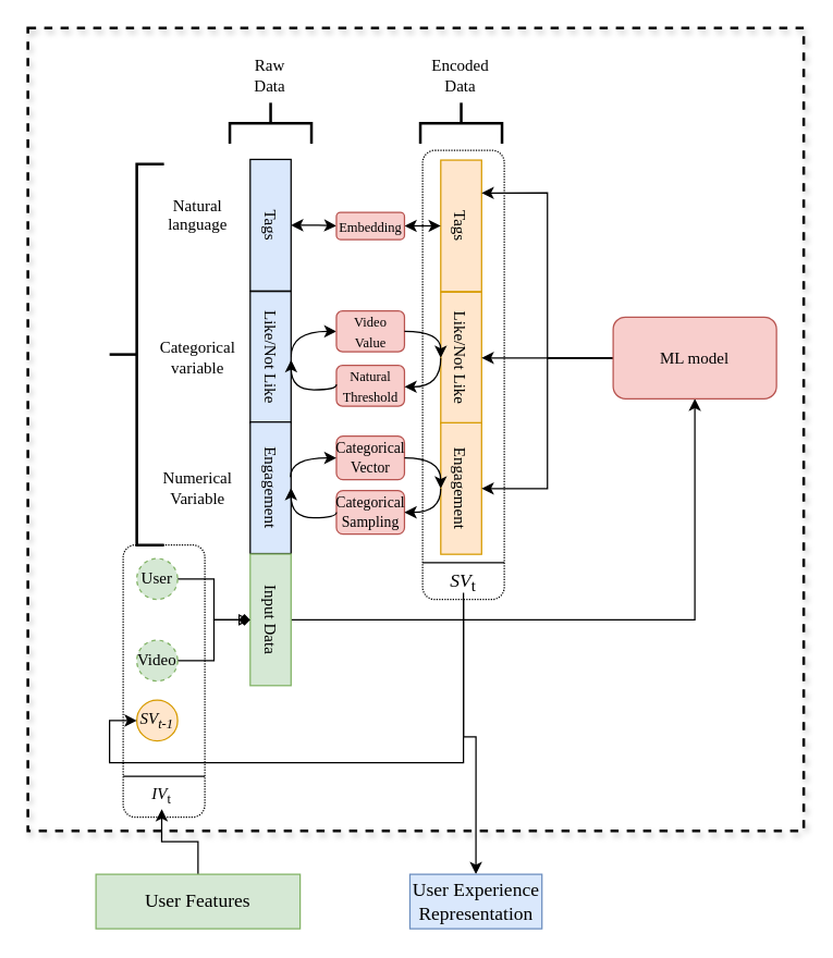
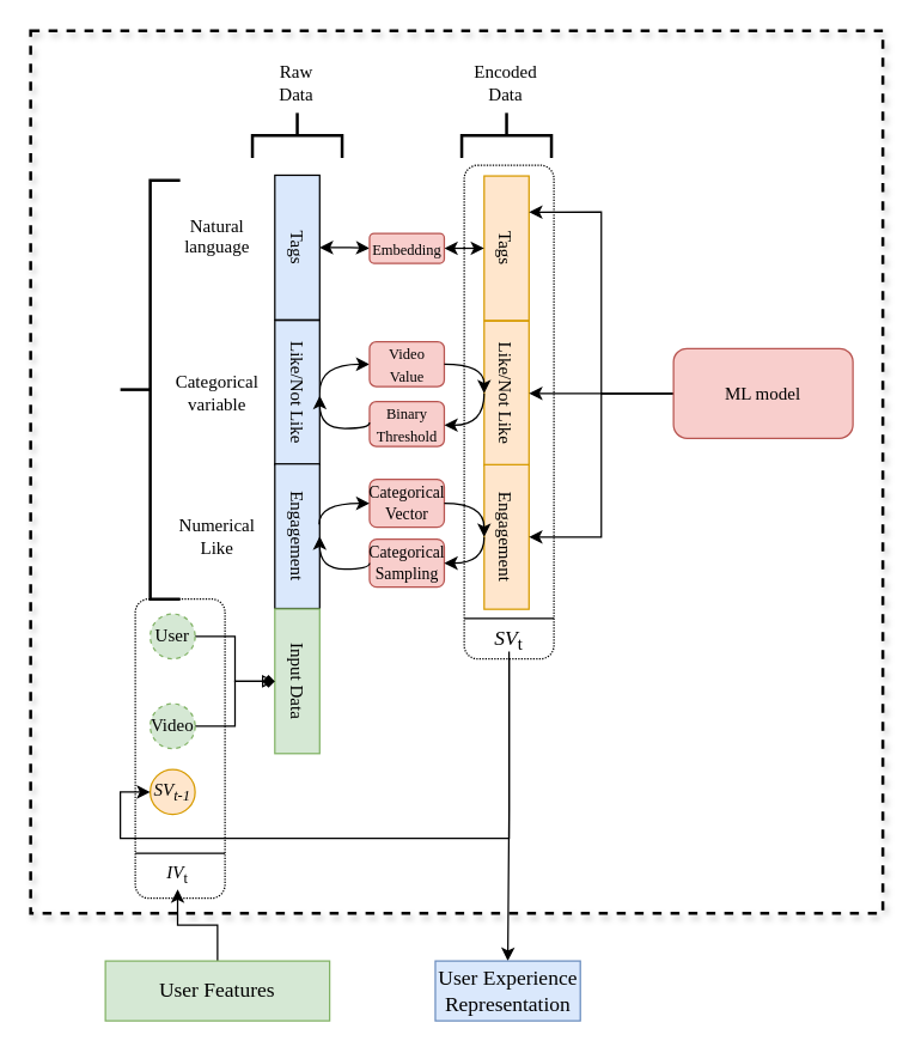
- <mxCell id="42" value="&lt;font style=&quot;font-size: 10px&quot;&gt;Natural Threshold&lt;/font&gt;" style="rounded=1;whiteSpace=wrap;html=1;fillColor=#f8cecc;fontFamily=Times New Roman;strokeColor=#b85450;" parent="1" vertex="1"><mxGeometry x="246.67" y="268" width="50" height="30" as="geometry" /></mxCell>
+ <mxCell id="42" value="&lt;font style=&quot;font-size: 10px&quot;&gt;Binary Threshold&lt;/font&gt;" style="rounded=1;whiteSpace=wrap;html=1;fillColor=#f8cecc;fontFamily=Times New Roman;strokeColor=#b85450;" parent="1" vertex="1"><mxGeometry x="246.67" y="268" width="50" height="30" as="geometry" /></mxCell>
- <mxCell id="13" value="Numerical Variable" style="text;html=1;strokeColor=none;fillColor=none;align=center;verticalAlign=middle;whiteSpace=wrap;rounded=0;fontFamily=Times New Roman;" parent="1" vertex="1"><mxGeometry x="120" y="343" width="50" height="30" as="geometry" /></mxCell>
+ <mxCell id="13" value="Numerical Like" style="text;html=1;strokeColor=none;fillColor=none;align=center;verticalAlign=middle;whiteSpace=wrap;rounded=0;fontFamily=Times New Roman;" parent="1" vertex="1"><mxGeometry x="120" y="343" width="50" height="30" as="geometry" /></mxCell>
- <mxCell id="14" style="edgeStyle=orthogonalEdgeStyle;rounded=0;orthogonalLoop=1;jettySize=auto;html=1;exitX=0.5;exitY=0;exitDx=0;exitDy=0;entryX=0.5;entryY=1;entryDx=0;entryDy=0;endArrow=classic;endFill=1;fontFamily=Times New Roman;" parent="1" source="15" target="35" edge="1"><mxGeometry relative="1" as="geometry" /></mxCell>
- <mxCell id="51" value="&lt;p style=&quot;font-size: 14px&quot;&gt;&lt;font style=&quot;font-size: 14px&quot; face=&quot;Times New Roman&quot;&gt;User Experience Representation&lt;/font&gt;&lt;/p&gt;" style="text;html=1;fillColor=#dae8fc;align=center;verticalAlign=middle;whiteSpace=wrap;rounded=0;strokeColor=#6c8ebf;" vertex="1" parent="1"><mxGeometry x="300.67" y="642" width="97" height="40" as="geometry" /></mxCell>
+ <mxCell id="51" value="&lt;p style=&quot;font-size: 14px&quot;&gt;&lt;font style=&quot;font-size: 14px&quot; face=&quot;Times New Roman&quot;&gt;User Experience Representation&lt;/font&gt;&lt;/p&gt;" style="text;html=1;fillColor=#dae8fc;align=center;verticalAlign=middle;whiteSpace=wrap;rounded=0;strokeColor=#6c8ebf;" vertex="1" parent="1"><mxGeometry x="290.67" y="642" width="97" height="40" as="geometry" /></mxCell>
